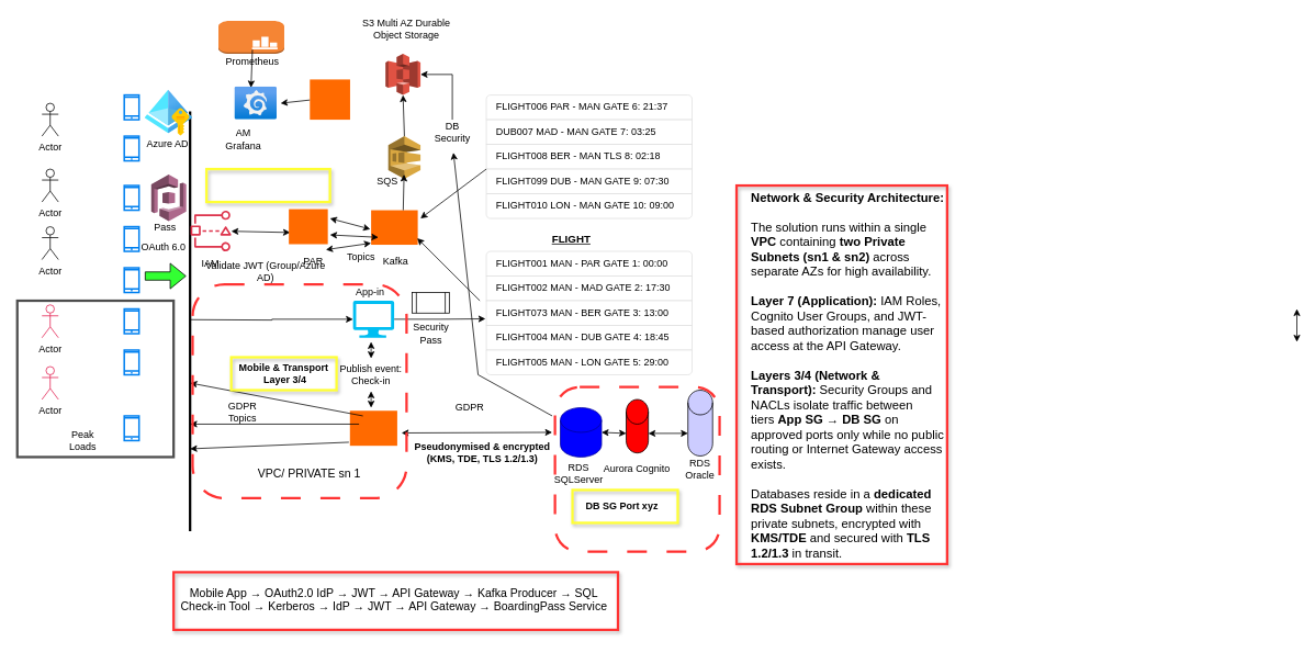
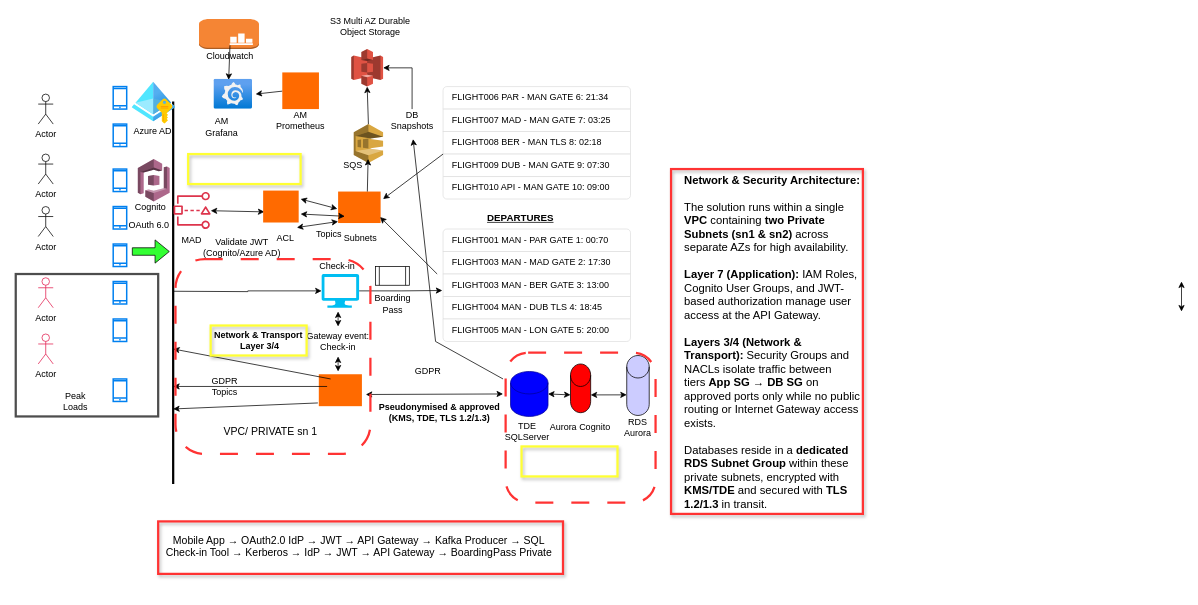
- <mxCell id="80" value="Prometheus" style="text;html=1;align=center;verticalAlign=middle;whiteSpace=wrap;rounded=0;" parent="1" vertex="1"><mxGeometry x="275.76" y="60" width="60" height="30" as="geometry" /></mxCell>
+ <mxCell id="80" value="Cloudwatch" style="text;html=1;align=center;verticalAlign=middle;whiteSpace=wrap;rounded=0;" parent="1" vertex="1"><mxGeometry x="275.76" y="60" width="60" height="30" as="geometry" /></mxCell>
- <mxCell id="10" value="FLIGHT006 PAR - MAN GATE 6: 21:37" style="text;strokeColor=#DFDFDF;fillColor=#FFFFFF;align=left;verticalAlign=middle;spacingLeft=10;spacingRight=10;overflow=hidden;points=[[0,0.5],[1,0.5]];portConstraint=eastwest;rotatable=0;whiteSpace=wrap;html=1;shape=mxgraph.bootstrap.topButton;rSize=5;fontColor=#000000;" parent="9" vertex="1"><mxGeometry width="250" height="30" as="geometry" /></mxCell>
+ <mxCell id="10" value="FLIGHT006 PAR - MAN GATE 6: 21:34" style="text;strokeColor=#DFDFDF;fillColor=#FFFFFF;align=left;verticalAlign=middle;spacingLeft=10;spacingRight=10;overflow=hidden;points=[[0,0.5],[1,0.5]];portConstraint=eastwest;rotatable=0;whiteSpace=wrap;html=1;shape=mxgraph.bootstrap.topButton;rSize=5;fontColor=#000000;" parent="9" vertex="1"><mxGeometry width="250" height="30" as="geometry" /></mxCell>
+ <mxCell id="78" value="AM Prometheus" style="text;html=1;align=center;verticalAlign=middle;whiteSpace=wrap;rounded=0;" parent="1" vertex="1"><mxGeometry x="370" y="145" width="60" height="30" as="geometry" /></mxCell>
- <mxCell id="73" value="DB Security" style="text;html=1;align=center;verticalAlign=middle;whiteSpace=wrap;rounded=0;" parent="1" vertex="1"><mxGeometry x="518.67" y="145" width="60" height="30" as="geometry" /></mxCell>
+ <mxCell id="73" value="DB Snapshots" style="text;html=1;align=center;verticalAlign=middle;whiteSpace=wrap;rounded=0;" parent="1" vertex="1"><mxGeometry x="518.67" y="145" width="60" height="30" as="geometry" /></mxCell>
- <mxCell id="11" value="DUB007 MAD - MAN GATE 7: 03:25" style="text;strokeColor=#DFDFDF;fillColor=#FFFFFF;align=left;verticalAlign=middle;spacingLeft=10;spacingRight=10;overflow=hidden;points=[[0,0.5],[1,0.5]];portConstraint=eastwest;rotatable=0;whiteSpace=wrap;html=1;rSize=5;fontColor=#000000;" parent="9" vertex="1"><mxGeometry y="30" width="250" height="30" as="geometry" /></mxCell>
+ <mxCell id="11" value="FLIGHT007 MAD - MAN GATE 7: 03:25" style="text;strokeColor=#DFDFDF;fillColor=#FFFFFF;align=left;verticalAlign=middle;spacingLeft=10;spacingRight=10;overflow=hidden;points=[[0,0.5],[1,0.5]];portConstraint=eastwest;rotatable=0;whiteSpace=wrap;html=1;rSize=5;fontColor=#000000;" parent="9" vertex="1"><mxGeometry y="30" width="250" height="30" as="geometry" /></mxCell>
- <mxCell id="13" value="FLIGHT099 DUB - MAN GATE 9: 07:30" style="text;strokeColor=#DFDFDF;fillColor=#FFFFFF;align=left;verticalAlign=middle;spacingLeft=10;spacingRight=10;overflow=hidden;points=[[0,0.5],[1,0.5]];portConstraint=eastwest;rotatable=0;whiteSpace=wrap;html=1;rSize=5;fontColor=#000000;" parent="9" vertex="1"><mxGeometry y="90" width="250" height="30" as="geometry" /></mxCell>
+ <mxCell id="13" value="FLIGHT009 DUB - MAN GATE 9: 07:30" style="text;strokeColor=#DFDFDF;fillColor=#FFFFFF;align=left;verticalAlign=middle;spacingLeft=10;spacingRight=10;overflow=hidden;points=[[0,0.5],[1,0.5]];portConstraint=eastwest;rotatable=0;whiteSpace=wrap;html=1;rSize=5;fontColor=#000000;" parent="9" vertex="1"><mxGeometry y="90" width="250" height="30" as="geometry" /></mxCell>
- <mxCell id="14" value="FLIGHT010 LON - MAN GATE 10: 09:00" style="text;strokeColor=#DFDFDF;fillColor=#FFFFFF;align=left;verticalAlign=middle;spacingLeft=10;spacingRight=10;overflow=hidden;points=[[0,0.5],[1,0.5]];portConstraint=eastwest;rotatable=0;whiteSpace=wrap;html=1;shape=mxgraph.bootstrap.bottomButton;rSize=5;fontColor=#000000;" parent="9" vertex="1"><mxGeometry y="120" width="250" height="30" as="geometry" /></mxCell>
+ <mxCell id="14" value="FLIGHT010 API - MAN GATE 10: 09:00" style="text;strokeColor=#DFDFDF;fillColor=#FFFFFF;align=left;verticalAlign=middle;spacingLeft=10;spacingRight=10;overflow=hidden;points=[[0,0.5],[1,0.5]];portConstraint=eastwest;rotatable=0;whiteSpace=wrap;html=1;shape=mxgraph.bootstrap.bottomButton;rSize=5;fontColor=#000000;" parent="9" vertex="1"><mxGeometry y="120" width="250" height="30" as="geometry" /></mxCell>
- <mxCell id="87" value="Pass" style="text;html=1;align=center;verticalAlign=middle;whiteSpace=wrap;rounded=0;" vertex="1" parent="1"><mxGeometry x="170" y="261" width="60" height="30" as="geometry" /></mxCell>
+ <mxCell id="87" value="Cognito" style="text;html=1;align=center;verticalAlign=middle;whiteSpace=wrap;rounded=0;" vertex="1" parent="1"><mxGeometry x="170" y="261" width="60" height="30" as="geometry" /></mxCell>
- <mxCell id="15" value="&lt;u&gt;&lt;font style=&quot;font-size: 13px;&quot;&gt;&lt;b&gt;FLIGHT&lt;/b&gt;&lt;/font&gt;&lt;/u&gt;" style="text;html=1;align=center;verticalAlign=middle;resizable=0;points=[];autosize=1;strokeColor=none;fillColor=none;" parent="1" vertex="1"><mxGeometry x="637.5" y="275" width="110" height="30" as="geometry" /></mxCell>
+ <mxCell id="15" value="&lt;u&gt;&lt;font style=&quot;font-size: 13px;&quot;&gt;&lt;b&gt;DEPARTURES&lt;/b&gt;&lt;/font&gt;&lt;/u&gt;" style="text;html=1;align=center;verticalAlign=middle;resizable=0;points=[];autosize=1;strokeColor=none;fillColor=none;" parent="1" vertex="1"><mxGeometry x="637.5" y="275" width="110" height="30" as="geometry" /></mxCell>
- <mxCell id="47" value="PAR" style="text;html=1;align=center;verticalAlign=middle;whiteSpace=wrap;rounded=0;" parent="1" vertex="1"><mxGeometry x="350" y="303" width="60" height="30" as="geometry" /></mxCell>
+ <mxCell id="47" value="ACL" style="text;html=1;align=center;verticalAlign=middle;whiteSpace=wrap;rounded=0;" parent="1" vertex="1"><mxGeometry x="350" y="303" width="60" height="30" as="geometry" /></mxCell>
- <mxCell id="33" value="Kafka" style="text;html=1;align=center;verticalAlign=middle;whiteSpace=wrap;rounded=0;" parent="1" vertex="1"><mxGeometry x="450" y="303" width="60" height="30" as="geometry" /></mxCell>
+ <mxCell id="33" value="Subnets" style="text;html=1;align=center;verticalAlign=middle;whiteSpace=wrap;rounded=0;" parent="1" vertex="1"><mxGeometry x="450" y="303" width="60" height="30" as="geometry" /></mxCell>
- <mxCell id="46" value="IAM" style="text;html=1;align=center;verticalAlign=middle;whiteSpace=wrap;rounded=0;" parent="1" vertex="1"><mxGeometry x="225.33" y="305" width="60" height="30" as="geometry" /></mxCell>
+ <mxCell id="46" value="MAD" style="text;html=1;align=center;verticalAlign=middle;whiteSpace=wrap;rounded=0;" parent="1" vertex="1"><mxGeometry x="225.33" y="305" width="60" height="30" as="geometry" /></mxCell>
- <mxCell id="4" value="FLIGHT001 MAN - PAR GATE 1: 00:00" style="text;strokeColor=#DFDFDF;fillColor=#FFFFFF;align=left;verticalAlign=middle;spacingLeft=10;spacingRight=10;overflow=hidden;points=[[0,0.5],[1,0.5]];portConstraint=eastwest;rotatable=0;whiteSpace=wrap;html=1;shape=mxgraph.bootstrap.topButton;rSize=5;fontColor=#000000;" parent="3" vertex="1"><mxGeometry width="250" height="30" as="geometry" /></mxCell>
+ <mxCell id="4" value="FLIGHT001 MAN - PAR GATE 1: 00:70" style="text;strokeColor=#DFDFDF;fillColor=#FFFFFF;align=left;verticalAlign=middle;spacingLeft=10;spacingRight=10;overflow=hidden;points=[[0,0.5],[1,0.5]];portConstraint=eastwest;rotatable=0;whiteSpace=wrap;html=1;shape=mxgraph.bootstrap.topButton;rSize=5;fontColor=#000000;" parent="3" vertex="1"><mxGeometry width="250" height="30" as="geometry" /></mxCell>
- <mxCell id="81" value="Validate JWT (Group/Azure AD)" style="text;html=1;align=center;verticalAlign=middle;whiteSpace=wrap;rounded=0;" vertex="1" parent="1"><mxGeometry x="247.4" y="315" width="150" height="30" as="geometry" /></mxCell>
+ <mxCell id="81" value="Validate JWT (Cognito/Azure AD)" style="text;html=1;align=center;verticalAlign=middle;whiteSpace=wrap;rounded=0;" vertex="1" parent="1"><mxGeometry x="247.4" y="315" width="150" height="30" as="geometry" /></mxCell>
- <mxCell id="5" value="FLIGHT002 MAN - MAD GATE 2: 17:30" style="text;strokeColor=#DFDFDF;fillColor=#FFFFFF;align=left;verticalAlign=middle;spacingLeft=10;spacingRight=10;overflow=hidden;points=[[0,0.5],[1,0.5]];portConstraint=eastwest;rotatable=0;whiteSpace=wrap;html=1;rSize=5;fontColor=#000000;" parent="3" vertex="1"><mxGeometry y="30" width="250" height="30" as="geometry" /></mxCell>
+ <mxCell id="5" value="FLIGHT003 MAN - MAD GATE 2: 17:30" style="text;strokeColor=#DFDFDF;fillColor=#FFFFFF;align=left;verticalAlign=middle;spacingLeft=10;spacingRight=10;overflow=hidden;points=[[0,0.5],[1,0.5]];portConstraint=eastwest;rotatable=0;whiteSpace=wrap;html=1;rSize=5;fontColor=#000000;" parent="3" vertex="1"><mxGeometry y="30" width="250" height="30" as="geometry" /></mxCell>
- <mxCell id="54" value="App-in" style="text;html=1;align=center;verticalAlign=middle;whiteSpace=wrap;rounded=0;" parent="1" vertex="1"><mxGeometry x="419" y="340" width="60" height="30" as="geometry" /></mxCell>
+ <mxCell id="54" value="Check-in" style="text;html=1;align=center;verticalAlign=middle;whiteSpace=wrap;rounded=0;" parent="1" vertex="1"><mxGeometry x="419" y="340" width="60" height="30" as="geometry" /></mxCell>
- <mxCell id="6" value="FLIGHT073 MAN - BER GATE 3: 13:00" style="text;strokeColor=#DFDFDF;fillColor=#FFFFFF;align=left;verticalAlign=middle;spacingLeft=10;spacingRight=10;overflow=hidden;points=[[0,0.5],[1,0.5]];portConstraint=eastwest;rotatable=0;whiteSpace=wrap;html=1;rSize=5;fontColor=#000000;" parent="3" vertex="1"><mxGeometry y="60" width="250" height="30" as="geometry" /></mxCell>
+ <mxCell id="6" value="FLIGHT003 MAN - BER GATE 3: 13:00" style="text;strokeColor=#DFDFDF;fillColor=#FFFFFF;align=left;verticalAlign=middle;spacingLeft=10;spacingRight=10;overflow=hidden;points=[[0,0.5],[1,0.5]];portConstraint=eastwest;rotatable=0;whiteSpace=wrap;html=1;rSize=5;fontColor=#000000;" parent="3" vertex="1"><mxGeometry y="60" width="250" height="30" as="geometry" /></mxCell>
- <mxCell id="58" value="Security&lt;div&gt;Pass&lt;/div&gt;" style="text;html=1;align=center;verticalAlign=middle;whiteSpace=wrap;rounded=0;" parent="1" vertex="1"><mxGeometry x="492.5" y="400" width="60" height="10" as="geometry" /></mxCell>
+ <mxCell id="58" value="Boarding&lt;div&gt;Pass&lt;/div&gt;" style="text;html=1;align=center;verticalAlign=middle;whiteSpace=wrap;rounded=0;" parent="1" vertex="1"><mxGeometry x="492.5" y="400" width="60" height="10" as="geometry" /></mxCell>
- <mxCell id="7" value="FLIGHT004 MAN - DUB GATE 4: 18:45" style="text;strokeColor=#DFDFDF;fillColor=#FFFFFF;align=left;verticalAlign=middle;spacingLeft=10;spacingRight=10;overflow=hidden;points=[[0,0.5],[1,0.5]];portConstraint=eastwest;rotatable=0;whiteSpace=wrap;html=1;rSize=5;fontColor=#000000;" parent="3" vertex="1"><mxGeometry y="90" width="250" height="30" as="geometry" /></mxCell>
+ <mxCell id="7" value="FLIGHT004 MAN - DUB TLS 4: 18:45" style="text;strokeColor=#DFDFDF;fillColor=#FFFFFF;align=left;verticalAlign=middle;spacingLeft=10;spacingRight=10;overflow=hidden;points=[[0,0.5],[1,0.5]];portConstraint=eastwest;rotatable=0;whiteSpace=wrap;html=1;rSize=5;fontColor=#000000;" parent="3" vertex="1"><mxGeometry y="90" width="250" height="30" as="geometry" /></mxCell>
- <mxCell id="8" value="FLIGHT005 MAN - LON GATE 5: 29:00" style="text;strokeColor=#DFDFDF;fillColor=#FFFFFF;align=left;verticalAlign=middle;spacingLeft=10;spacingRight=10;overflow=hidden;points=[[0,0.5],[1,0.5]];portConstraint=eastwest;rotatable=0;whiteSpace=wrap;html=1;shape=mxgraph.bootstrap.bottomButton;rSize=5;fontColor=#000000;" parent="3" vertex="1"><mxGeometry y="120" width="250" height="30" as="geometry" /></mxCell>
+ <mxCell id="8" value="FLIGHT005 MAN - LON GATE 5: 20:00" style="text;strokeColor=#DFDFDF;fillColor=#FFFFFF;align=left;verticalAlign=middle;spacingLeft=10;spacingRight=10;overflow=hidden;points=[[0,0.5],[1,0.5]];portConstraint=eastwest;rotatable=0;whiteSpace=wrap;html=1;shape=mxgraph.bootstrap.bottomButton;rSize=5;fontColor=#000000;" parent="3" vertex="1"><mxGeometry y="120" width="250" height="30" as="geometry" /></mxCell>
- <mxCell id="99" value="&lt;b&gt;Mobile &amp;amp; Transport&lt;/b&gt;&lt;div&gt;&lt;b&gt;&amp;nbsp;Layer 3/4&lt;/b&gt;&lt;/div&gt;" style="text;html=1;align=center;verticalAlign=middle;whiteSpace=wrap;rounded=0;" vertex="1" parent="1"><mxGeometry x="269" y="433.7" width="150" height="41.3" as="geometry" /></mxCell>
+ <mxCell id="99" value="&lt;b&gt;Network &amp;amp; Transport&lt;/b&gt;&lt;div&gt;&lt;b&gt;&amp;nbsp;Layer 3/4&lt;/b&gt;&lt;/div&gt;" style="text;html=1;align=center;verticalAlign=middle;whiteSpace=wrap;rounded=0;" vertex="1" parent="1"><mxGeometry x="269" y="433.7" width="150" height="41.3" as="geometry" /></mxCell>
- <mxCell id="68" value="Publish event:&lt;div&gt;Check-in&lt;/div&gt;" style="text;html=1;align=center;verticalAlign=middle;whiteSpace=wrap;rounded=0;" parent="1" vertex="1"><mxGeometry x="370" y="435" width="160" height="40" as="geometry" /></mxCell>
+ <mxCell id="68" value="Gateway event:&lt;div&gt;Check-in&lt;/div&gt;" style="text;html=1;align=center;verticalAlign=middle;whiteSpace=wrap;rounded=0;" parent="1" vertex="1"><mxGeometry x="370" y="435" width="160" height="40" as="geometry" /></mxCell>
- <mxCell id="69" value="GDPR Topics" style="text;html=1;align=center;verticalAlign=middle;whiteSpace=wrap;rounded=0;" parent="1" vertex="1"><mxGeometry x="264.45" y="485" width="60" height="30" as="geometry" /></mxCell>
+ <mxCell id="69" value="GDPR Topics" style="text;html=1;align=center;verticalAlign=middle;whiteSpace=wrap;rounded=0;" parent="1" vertex="1"><mxGeometry x="269.45" y="500" width="60" height="30" as="geometry" /></mxCell>
- <mxCell id="85" value="&lt;b&gt;Pseudonymised &amp;amp; encrypted (KMS, TDE, TLS 1.2/1.3)&lt;/b&gt;" style="text;html=1;align=center;verticalAlign=middle;whiteSpace=wrap;rounded=0;" vertex="1" parent="1"><mxGeometry x="501.33" y="525" width="168.67" height="50" as="geometry" /></mxCell>
+ <mxCell id="85" value="&lt;b&gt;Pseudonymised &amp;amp; approved (KMS, TDE, TLS 1.2/1.3)&lt;/b&gt;" style="text;html=1;align=center;verticalAlign=middle;whiteSpace=wrap;rounded=0;" vertex="1" parent="1"><mxGeometry x="501.33" y="525" width="168.67" height="50" as="geometry" /></mxCell>
- <mxCell id="34" value="RDS Oracle" style="text;html=1;align=center;verticalAlign=middle;whiteSpace=wrap;rounded=0;" parent="1" vertex="1"><mxGeometry x="820" y="555" width="60" height="30" as="geometry" /></mxCell>
+ <mxCell id="34" value="RDS Aurora" style="text;html=1;align=center;verticalAlign=middle;whiteSpace=wrap;rounded=0;" parent="1" vertex="1"><mxGeometry x="820" y="555" width="60" height="30" as="geometry" /></mxCell>
- <mxCell id="84" value="&lt;font style=&quot;font-size: 14px;&quot;&gt;VPC/ PRIVATE sn 1&lt;/font&gt;" style="text;html=1;align=center;verticalAlign=middle;whiteSpace=wrap;rounded=0;" vertex="1" parent="1"><mxGeometry x="285" y="560" width="180" height="30" as="geometry" /></mxCell>
+ <mxCell id="84" value="&lt;font style=&quot;font-size: 14px;&quot;&gt;VPC/ PRIVATE sn 1&lt;/font&gt;" style="text;html=1;align=center;verticalAlign=middle;whiteSpace=wrap;rounded=0;" vertex="1" parent="1"><mxGeometry x="270" y="560" width="180" height="30" as="geometry" /></mxCell>
- <mxCell id="40" value="RDS SQLServer" style="text;html=1;align=center;verticalAlign=middle;whiteSpace=wrap;rounded=0;" parent="1" vertex="1"><mxGeometry x="660" y="560" width="85" height="30" as="geometry" /></mxCell>
+ <mxCell id="40" value="TDE SQLServer" style="text;html=1;align=center;verticalAlign=middle;whiteSpace=wrap;rounded=0;" parent="1" vertex="1"><mxGeometry x="660" y="560" width="85" height="30" as="geometry" /></mxCell>
- <mxCell id="103" value="&lt;b&gt;DB SG Port xyz&lt;/b&gt;" style="text;html=1;align=center;verticalAlign=middle;whiteSpace=wrap;rounded=0;" vertex="1" parent="1"><mxGeometry x="694.67" y="600" width="120" height="30" as="geometry" /></mxCell>
- <mxCell id="82" value="&lt;div&gt;&lt;font style=&quot;font-size: 14px;&quot;&gt;Mobile App → OAuth2.0 IdP → JWT → API Gateway → Kafka Producer → SQL&lt;/font&gt;&lt;/div&gt;&lt;div&gt;&lt;font style=&quot;font-size: 14px;&quot;&gt;Check-in Tool → Kerberos → IdP → JWT → API Gateway → BoardingPass Service&lt;/font&gt;&lt;/div&gt;&lt;div&gt;&lt;br&gt;&lt;/div&gt;" style="text;html=1;align=center;verticalAlign=middle;whiteSpace=wrap;rounded=0;" vertex="1" parent="1"><mxGeometry x="208.35" y="685" width="540" height="100" as="geometry" /></mxCell>
+ <mxCell id="82" value="&lt;div&gt;&lt;font style=&quot;font-size: 14px;&quot;&gt;Mobile App → OAuth2.0 IdP → JWT → API Gateway → Kafka Producer → SQL&lt;/font&gt;&lt;/div&gt;&lt;div&gt;&lt;font style=&quot;font-size: 14px;&quot;&gt;Check-in Tool → Kerberos → IdP → JWT → API Gateway → BoardingPass Private&lt;/font&gt;&lt;/div&gt;&lt;div&gt;&lt;br&gt;&lt;/div&gt;" style="text;html=1;align=center;verticalAlign=middle;whiteSpace=wrap;rounded=0;" vertex="1" parent="1"><mxGeometry x="208.35" y="685" width="540" height="100" as="geometry" /></mxCell>
